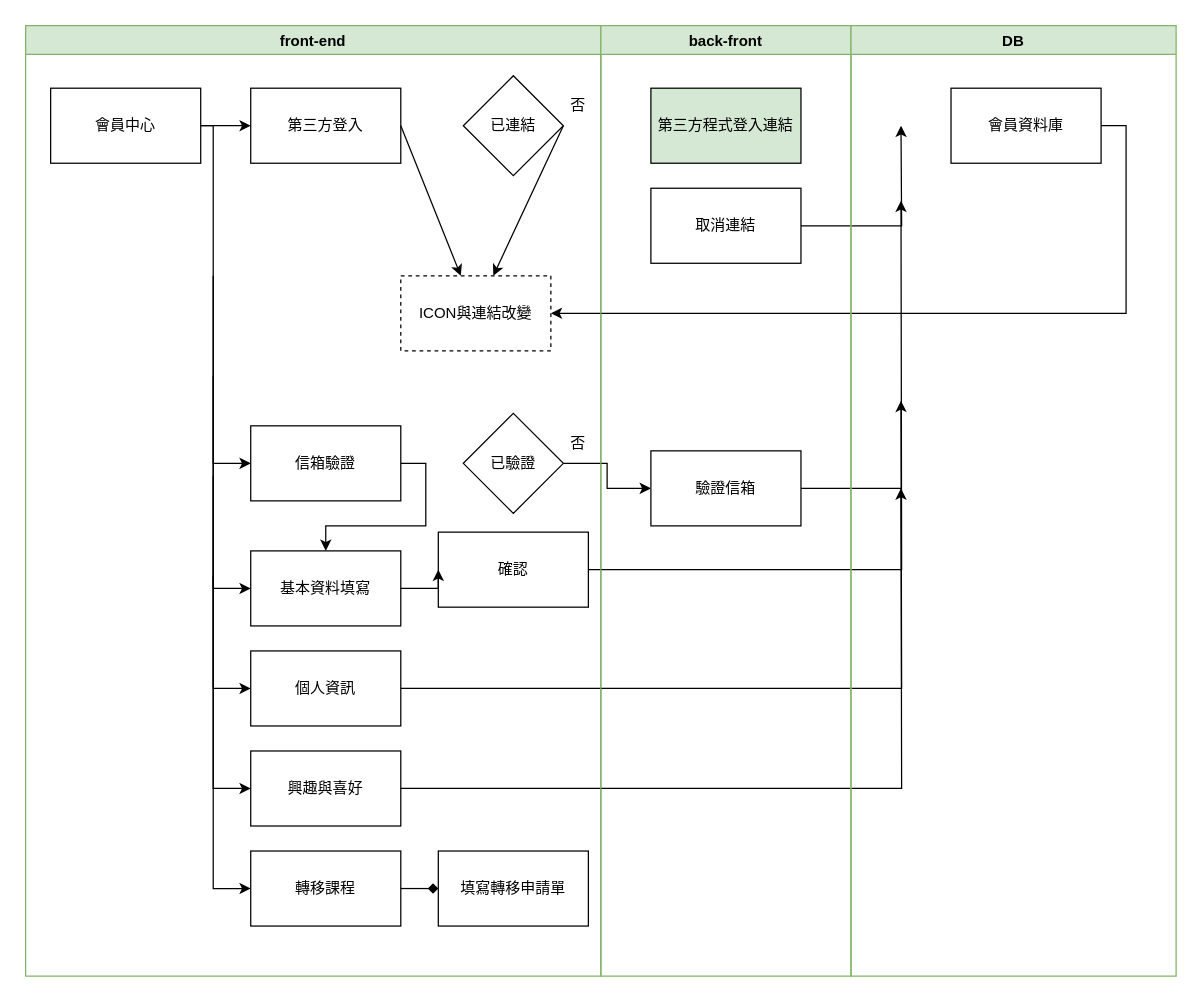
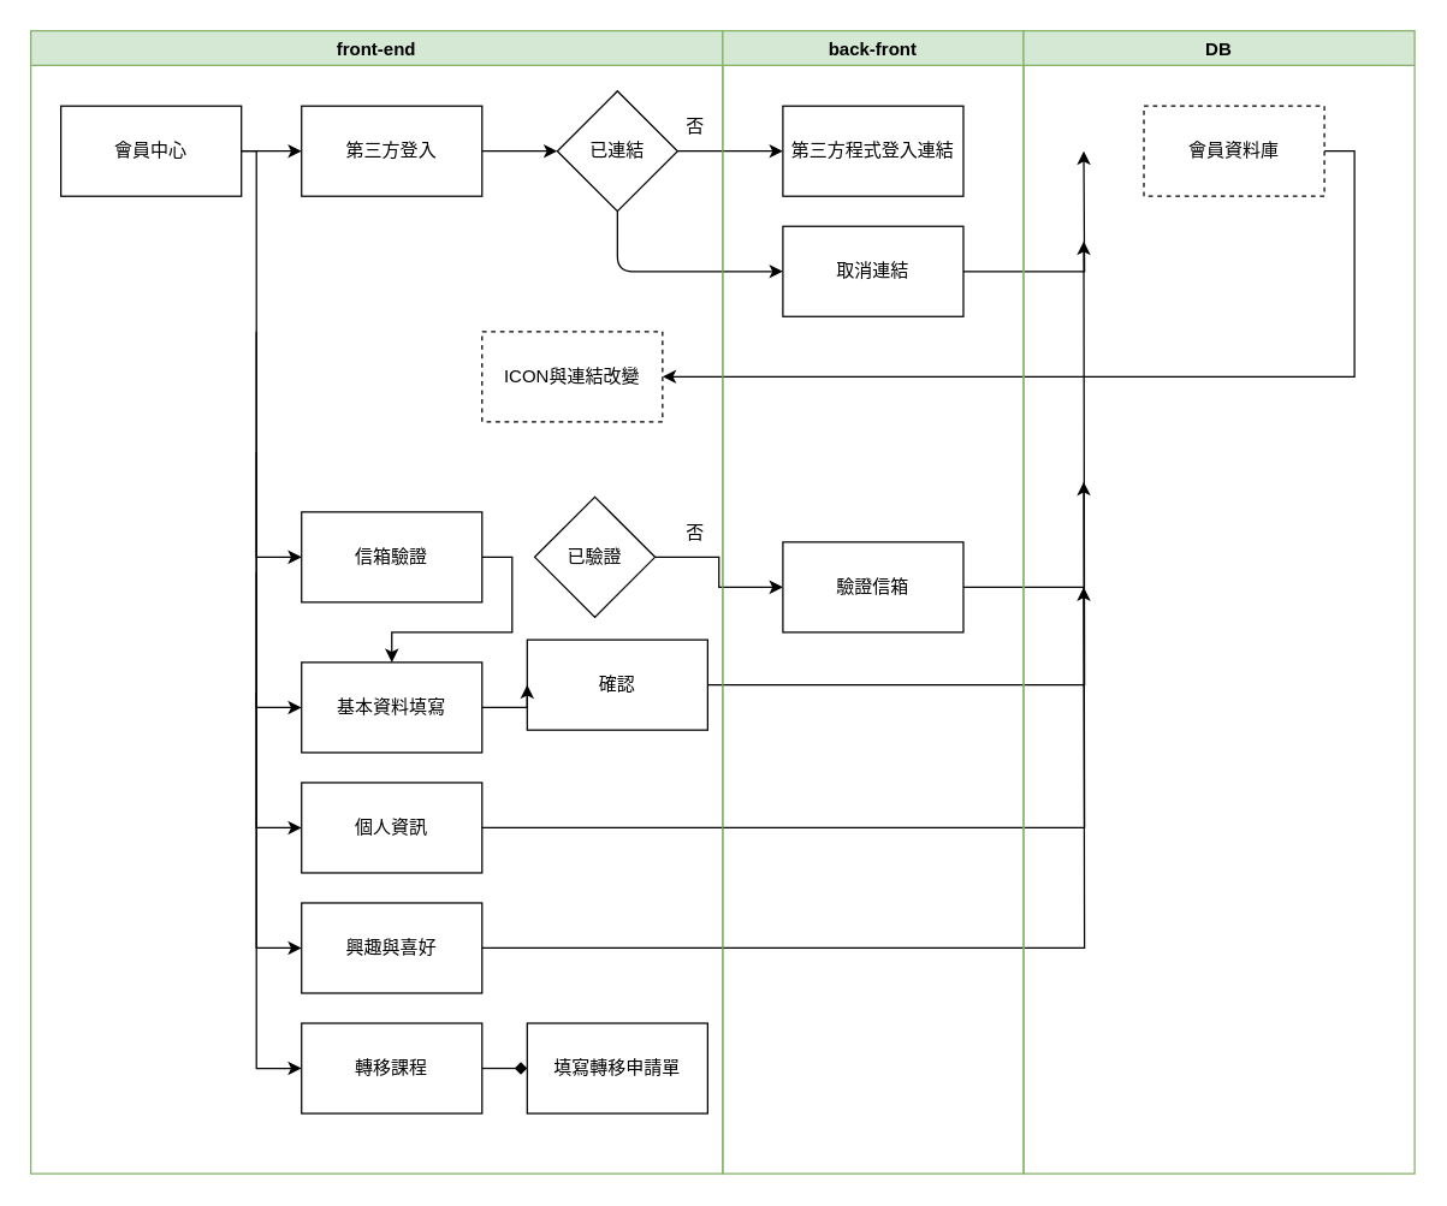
- <mxCell id="9" value="第三方程式登入連結" style="rounded=0;whiteSpace=wrap;html=1;fillColor=#d5e8d4;" vertex="1" parent="2"><mxGeometry x="500" y="50" width="120" height="60" as="geometry" /></mxCell>
+ <mxCell id="9" value="第三方程式登入連結" style="rounded=0;whiteSpace=wrap;html=1;" vertex="1" parent="2"><mxGeometry x="500" y="50" width="120" height="60" as="geometry" /></mxCell>
- <mxCell id="30" value="會員資料庫" style="rounded=0;whiteSpace=wrap;html=1;" vertex="1" parent="1"><mxGeometry x="760" y="70" width="120" height="60" as="geometry" /></mxCell>
+ <mxCell id="30" value="會員資料庫" style="rounded=0;whiteSpace=wrap;html=1;dashed=1;" vertex="1" parent="1"><mxGeometry x="760" y="70" width="120" height="60" as="geometry" /></mxCell>
- <mxCell id="8" value="" style="endArrow=classic;html=1;exitX=1;exitY=0.5;exitDx=0;exitDy=0;" edge="1" parent="2" source="5" target="28"><mxGeometry width="50" height="50" relative="1" as="geometry"><mxPoint x="440" y="230" as="sourcePoint" /><mxPoint x="490" y="180" as="targetPoint" /></mxGeometry></mxCell>
+ <mxCell id="8" value="" style="endArrow=classic;html=1;exitX=1;exitY=0.5;exitDx=0;exitDy=0;entryX=0;entryY=0.5;entryDx=0;entryDy=0;" edge="1" parent="2" source="5" target="7"><mxGeometry width="50" height="50" relative="1" as="geometry"><mxPoint x="440" y="230" as="sourcePoint" /><mxPoint x="490" y="180" as="targetPoint" /></mxGeometry></mxCell>
- <mxCell id="10" value="" style="endArrow=classic;html=1;exitX=1;exitY=0.5;exitDx=0;exitDy=0;" edge="1" parent="2" source="7" target="28"><mxGeometry width="50" height="50" relative="1" as="geometry"><mxPoint x="440" y="230" as="sourcePoint" /><mxPoint x="490" y="180" as="targetPoint" /></mxGeometry></mxCell>
+ <mxCell id="10" value="" style="endArrow=classic;html=1;exitX=1;exitY=0.5;exitDx=0;exitDy=0;entryX=0;entryY=0.5;entryDx=0;entryDy=0;" edge="1" parent="2" source="7" target="9"><mxGeometry width="50" height="50" relative="1" as="geometry"><mxPoint x="440" y="230" as="sourcePoint" /><mxPoint x="490" y="180" as="targetPoint" /></mxGeometry></mxCell>
+ <mxCell id="13" value="" style="endArrow=classic;html=1;entryX=0;entryY=0.5;entryDx=0;entryDy=0;exitX=0.5;exitY=1;exitDx=0;exitDy=0;" edge="1" parent="2" source="7" target="12"><mxGeometry width="50" height="50" relative="1" as="geometry"><mxPoint x="440" y="230" as="sourcePoint" /><mxPoint x="490" y="180" as="targetPoint" /><Array as="points"><mxPoint x="390" y="160" /></Array></mxGeometry></mxCell>
- <mxCell id="22" value="已驗證" style="rhombus;whiteSpace=wrap;html=1;" vertex="1" parent="2"><mxGeometry x="350" y="310" width="80" height="80" as="geometry" /></mxCell>
+ <mxCell id="22" value="已驗證" style="rhombus;whiteSpace=wrap;html=1;" vertex="1" parent="2"><mxGeometry x="335" y="310" width="80" height="80" as="geometry" /></mxCell>
